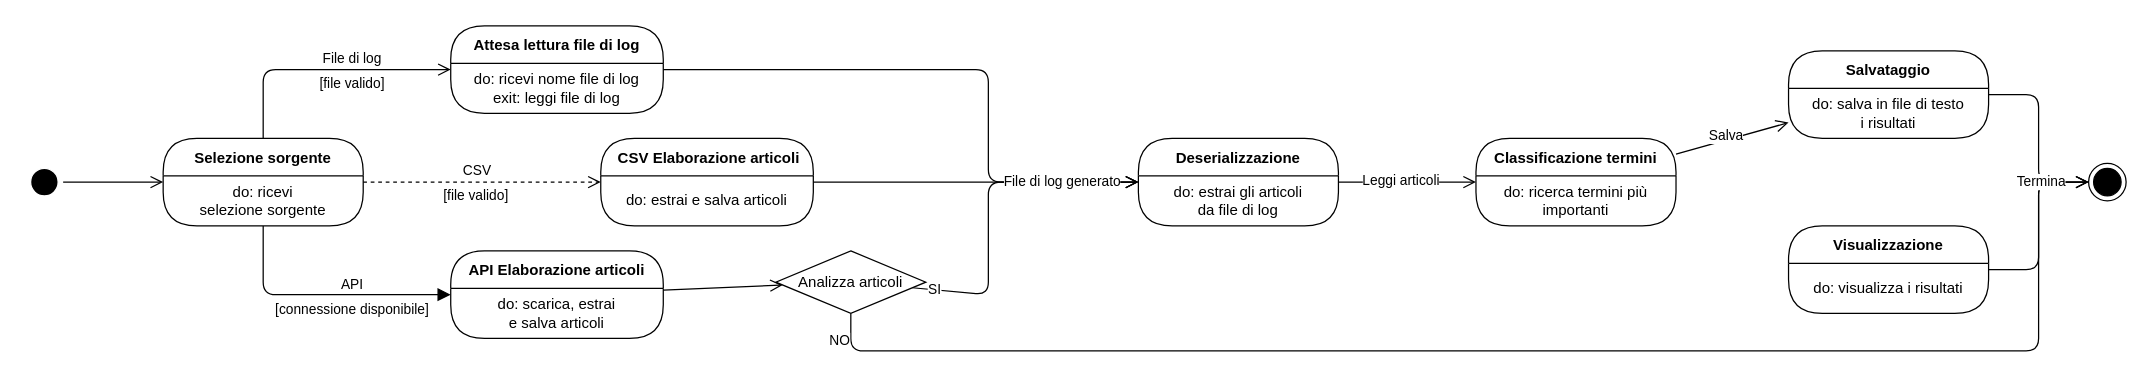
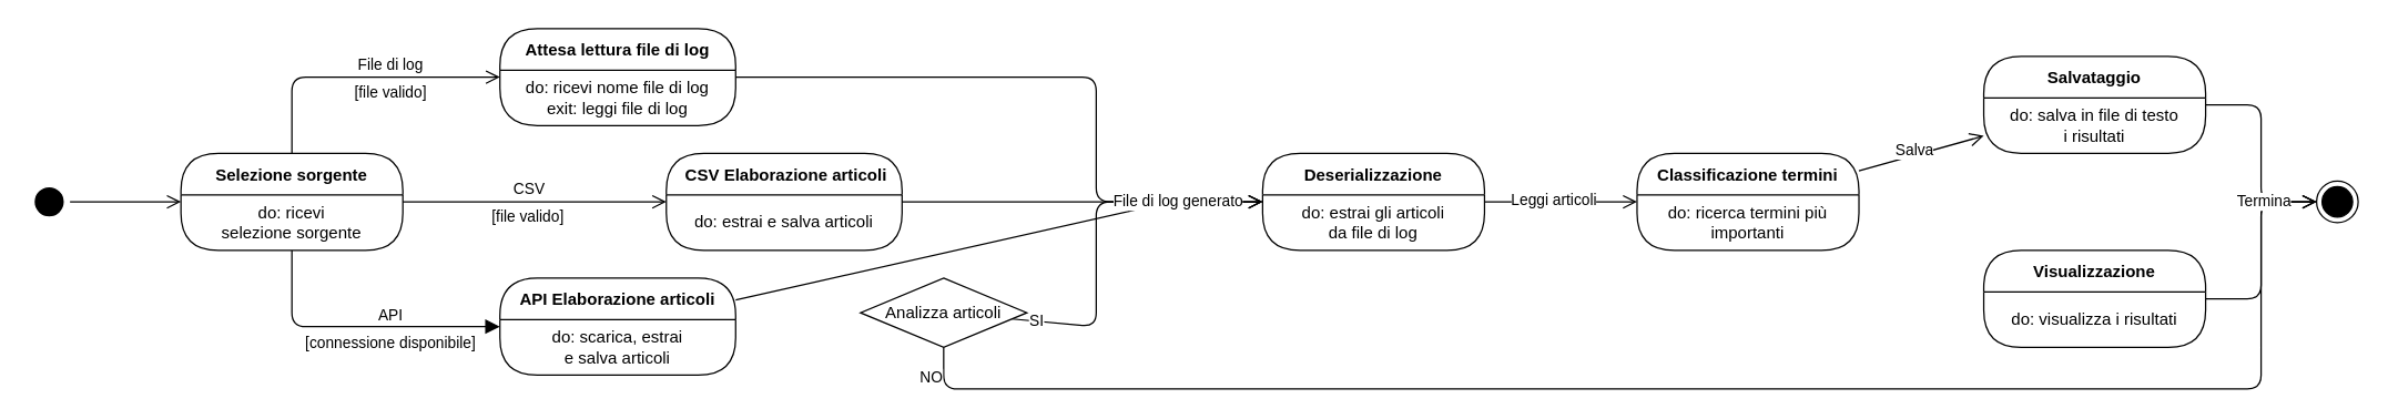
- <mxCell id="8" value="" style="html=1;verticalAlign=bottom;endArrow=open;endSize=8;rounded=0;dashed=1;" parent="1" source="2" target="39" edge="1"><mxGeometry relative="1" as="geometry"><mxPoint x="480" y="145" as="targetPoint" /><mxPoint x="360" y="145" as="sourcePoint" /></mxGeometry></mxCell>
+ <mxCell id="8" value="" style="html=1;verticalAlign=bottom;endArrow=open;endSize=8;rounded=0;" parent="1" source="2" target="39" edge="1"><mxGeometry relative="1" as="geometry"><mxPoint x="480" y="145" as="targetPoint" /><mxPoint x="360" y="145" as="sourcePoint" /></mxGeometry></mxCell>
- <mxCell id="44" value="" style="html=1;verticalAlign=bottom;endArrow=open;endSize=8;rounded=0;" parent="1" source="42" target="28" edge="1"><mxGeometry relative="1" as="geometry"><mxPoint x="490" y="155" as="targetPoint" /><mxPoint x="340" y="180" as="sourcePoint" /></mxGeometry></mxCell>
+ <mxCell id="44" value="" style="html=1;verticalAlign=bottom;endArrow=open;endSize=8;rounded=0;" parent="1" source="42" target="45" edge="1"><mxGeometry relative="1" as="geometry"><mxPoint x="490" y="155" as="targetPoint" /><mxPoint x="340" y="180" as="sourcePoint" /></mxGeometry></mxCell>
